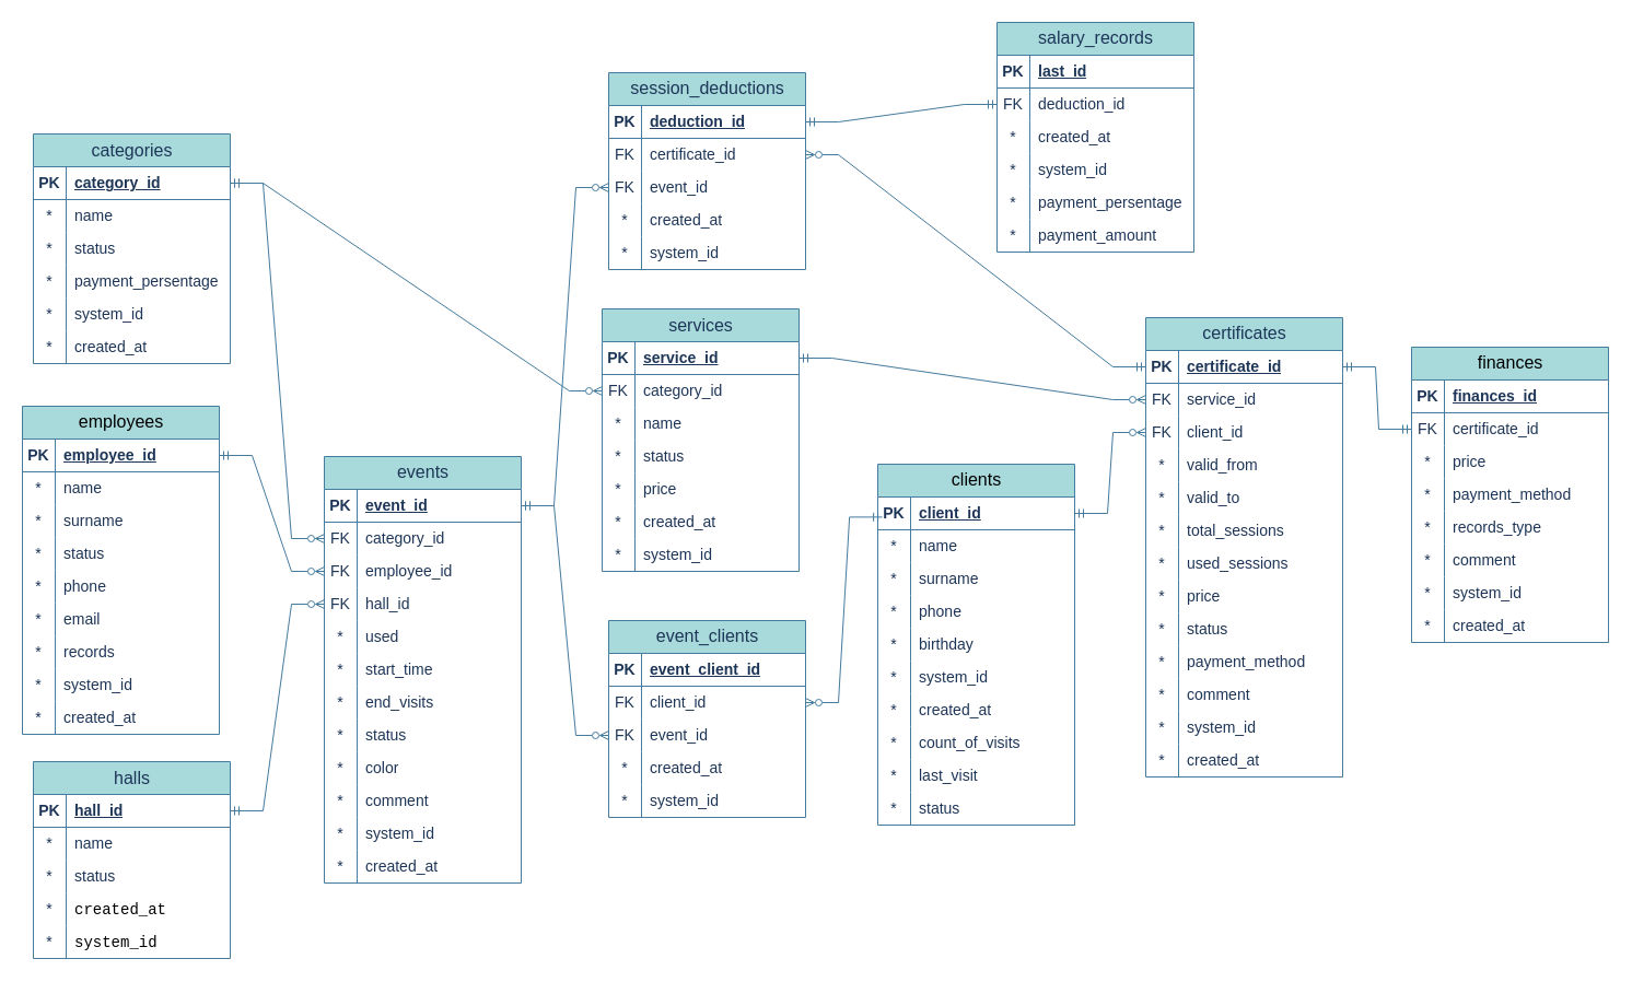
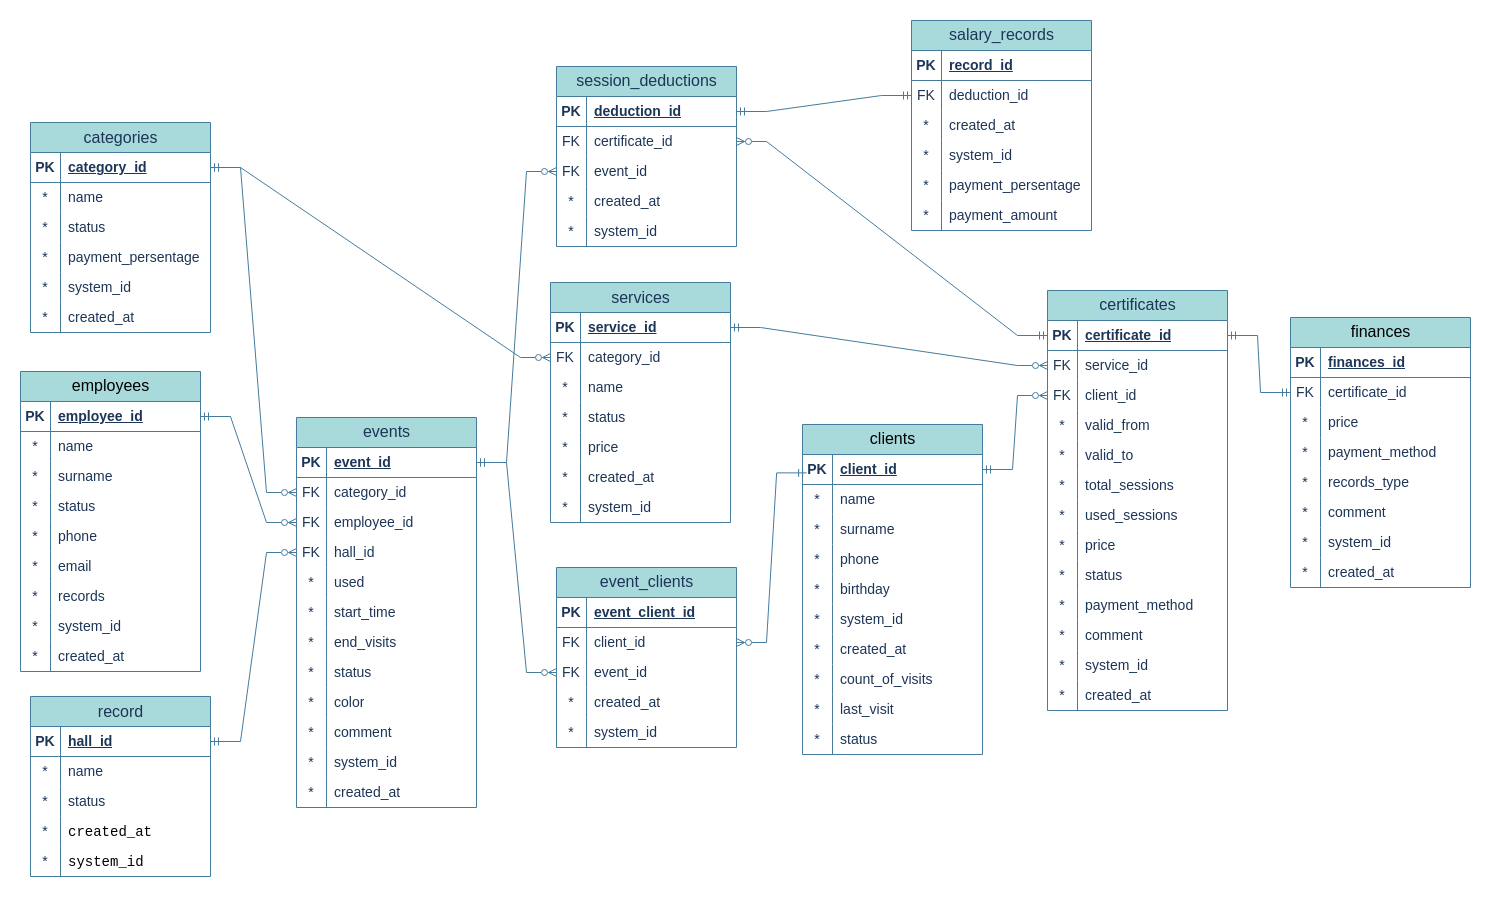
- <mxCell id="255" value="&lt;font&gt;last_id&lt;/font&gt;" style="shape=partialRectangle;connectable=0;fillColor=none;top=0;left=0;bottom=0;right=0;align=left;spacingLeft=6;fontStyle=5;overflow=hidden;whiteSpace=wrap;html=1;labelBackgroundColor=none;fontSize=14;strokeColor=#457B9D;fontColor=#1D3557;" parent="253" vertex="1"><mxGeometry x="30" width="150" height="30" as="geometry"><mxRectangle width="150" height="30" as="alternateBounds" /></mxGeometry></mxCell>
+ <mxCell id="255" value="&lt;font&gt;record_id&lt;/font&gt;" style="shape=partialRectangle;connectable=0;fillColor=none;top=0;left=0;bottom=0;right=0;align=left;spacingLeft=6;fontStyle=5;overflow=hidden;whiteSpace=wrap;html=1;labelBackgroundColor=none;fontSize=14;strokeColor=#457B9D;fontColor=#1D3557;" parent="253" vertex="1"><mxGeometry x="30" width="150" height="30" as="geometry"><mxRectangle width="150" height="30" as="alternateBounds" /></mxGeometry></mxCell>
- <mxCell id="2" value="&lt;font style=&quot;font-weight: normal; font-size: 16px;&quot;&gt;halls&lt;/font&gt;" style="shape=table;startSize=30;container=1;collapsible=1;childLayout=tableLayout;fixedRows=1;rowLines=0;fontStyle=1;align=center;resizeLast=1;html=1;labelBackgroundColor=none;fillColor=#A8DADC;strokeColor=#457B9D;fontColor=#1D3557;" parent="1" vertex="1"><mxGeometry x="30" y="696" width="180" height="180" as="geometry" /></mxCell>
+ <mxCell id="2" value="&lt;font style=&quot;font-weight: normal; font-size: 16px;&quot;&gt;record&lt;/font&gt;" style="shape=table;startSize=30;container=1;collapsible=1;childLayout=tableLayout;fixedRows=1;rowLines=0;fontStyle=1;align=center;resizeLast=1;html=1;labelBackgroundColor=none;fillColor=#A8DADC;strokeColor=#457B9D;fontColor=#1D3557;" parent="1" vertex="1"><mxGeometry x="30" y="696" width="180" height="180" as="geometry" /></mxCell>
